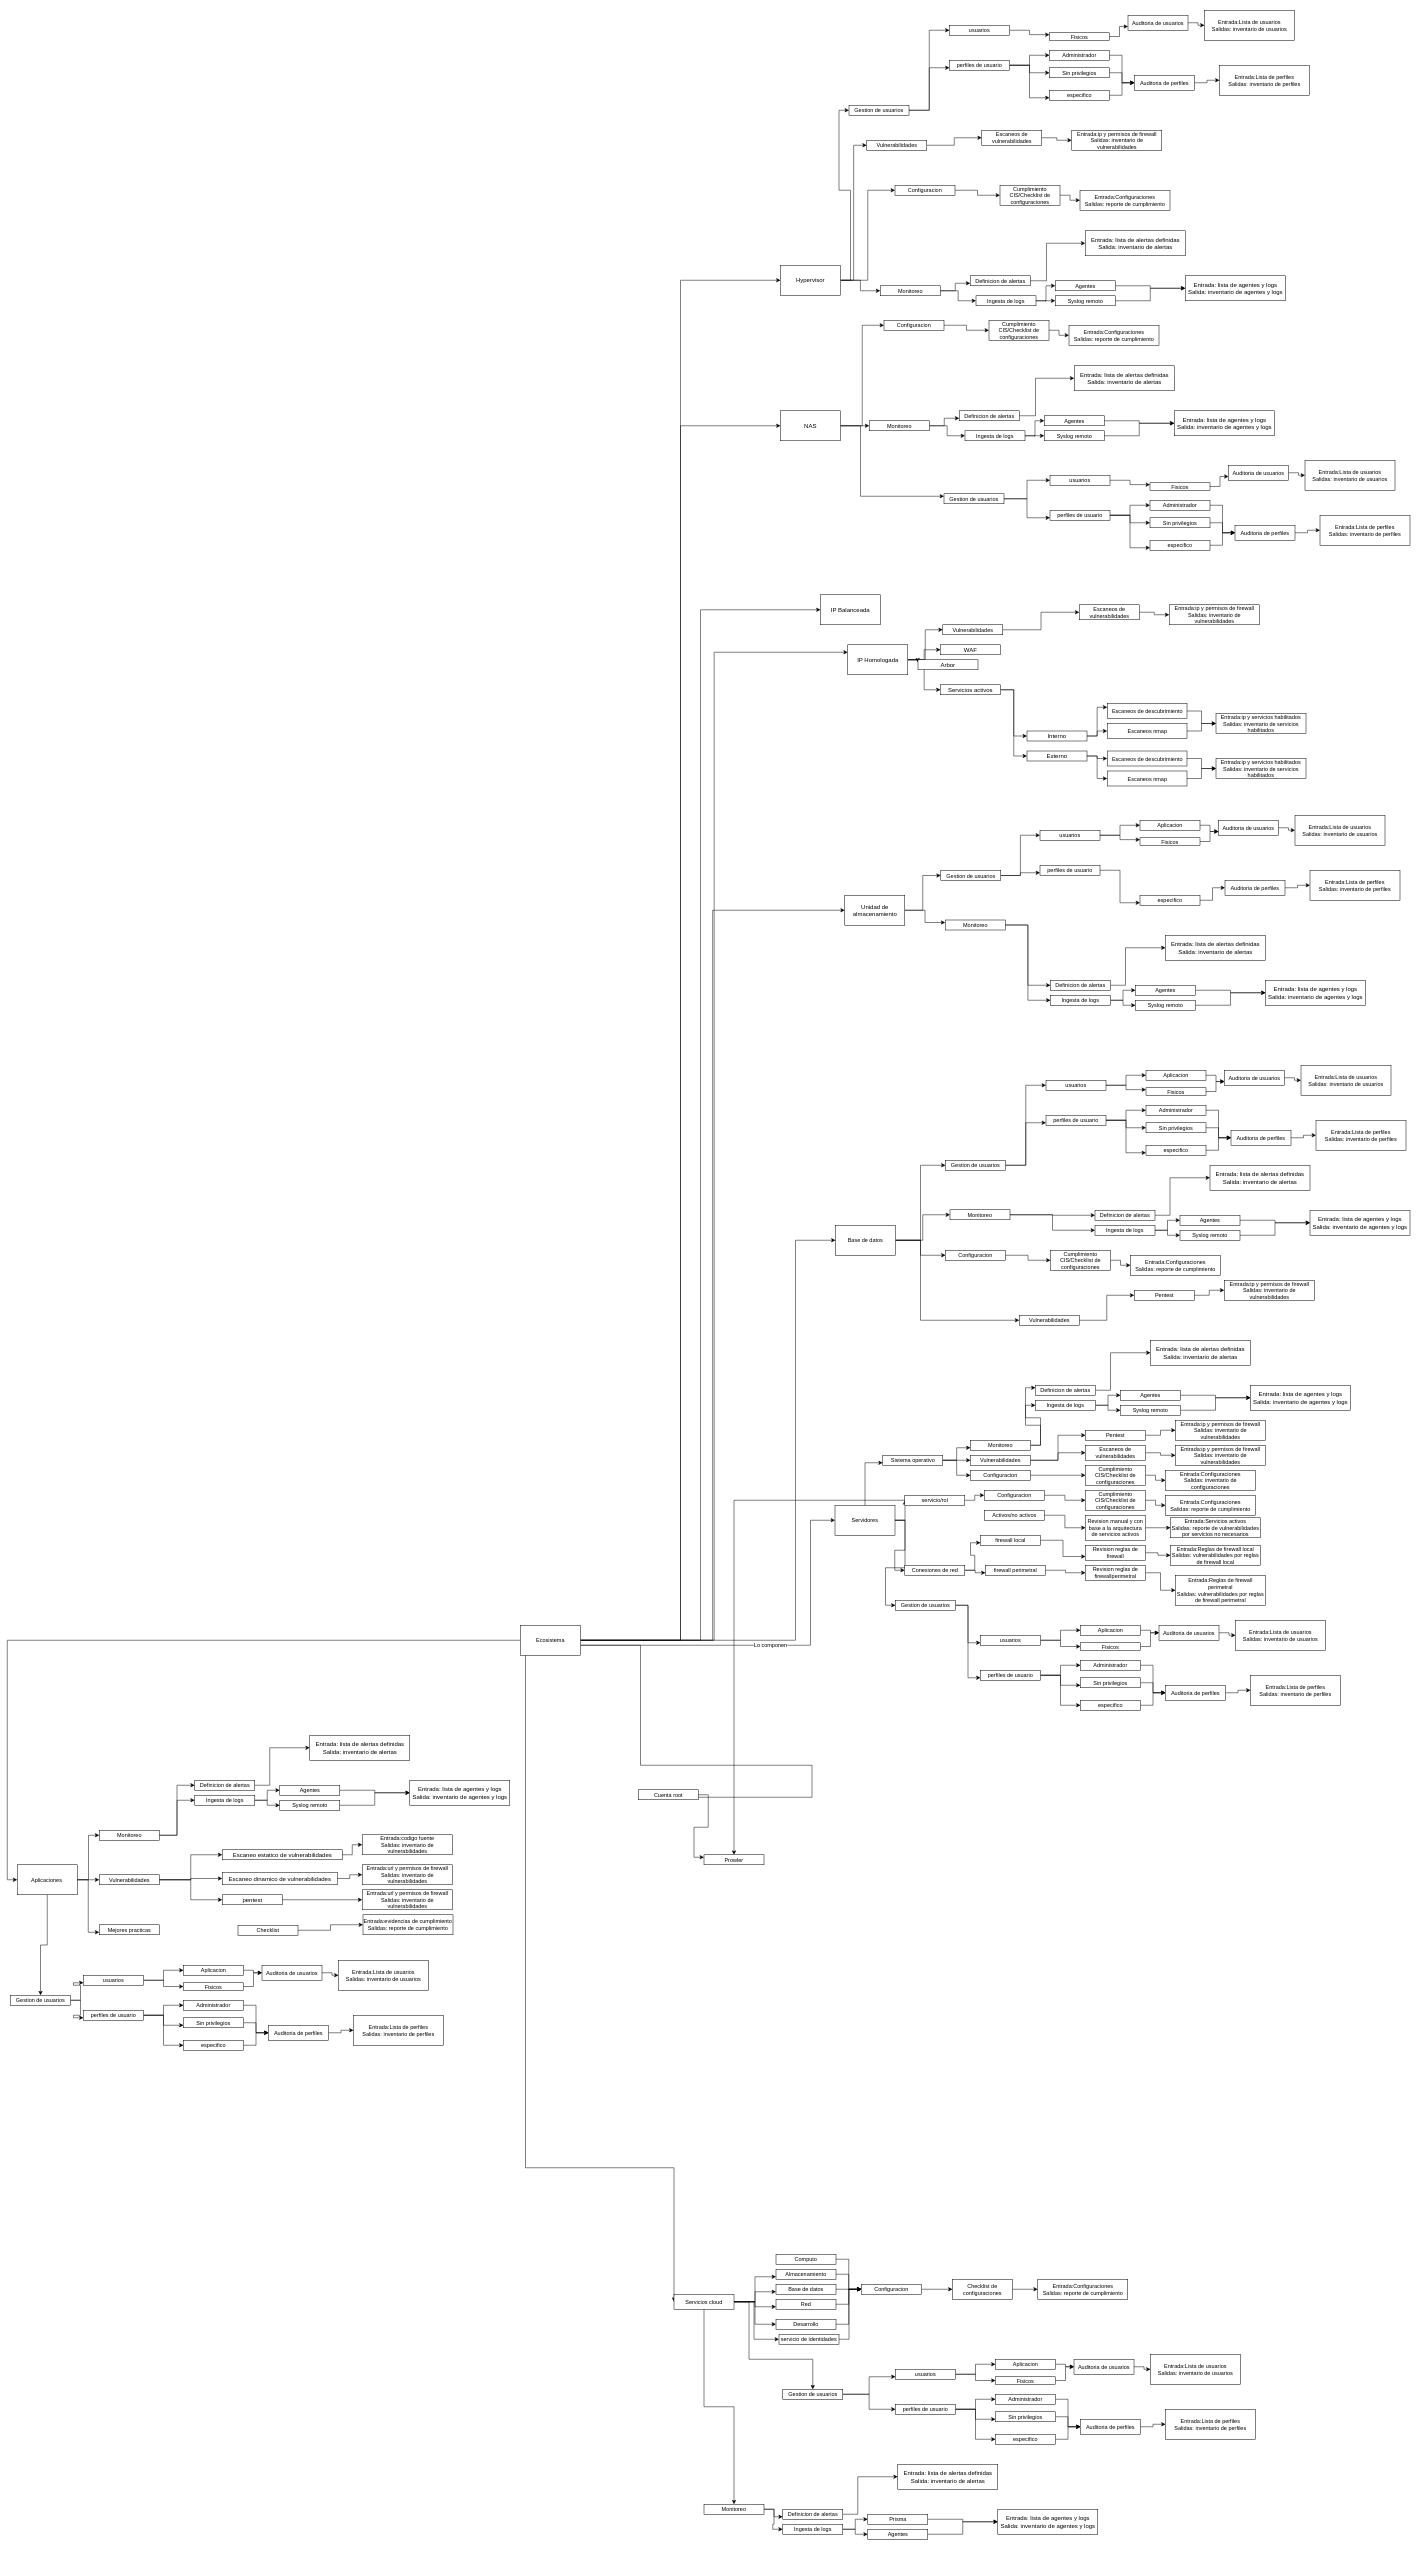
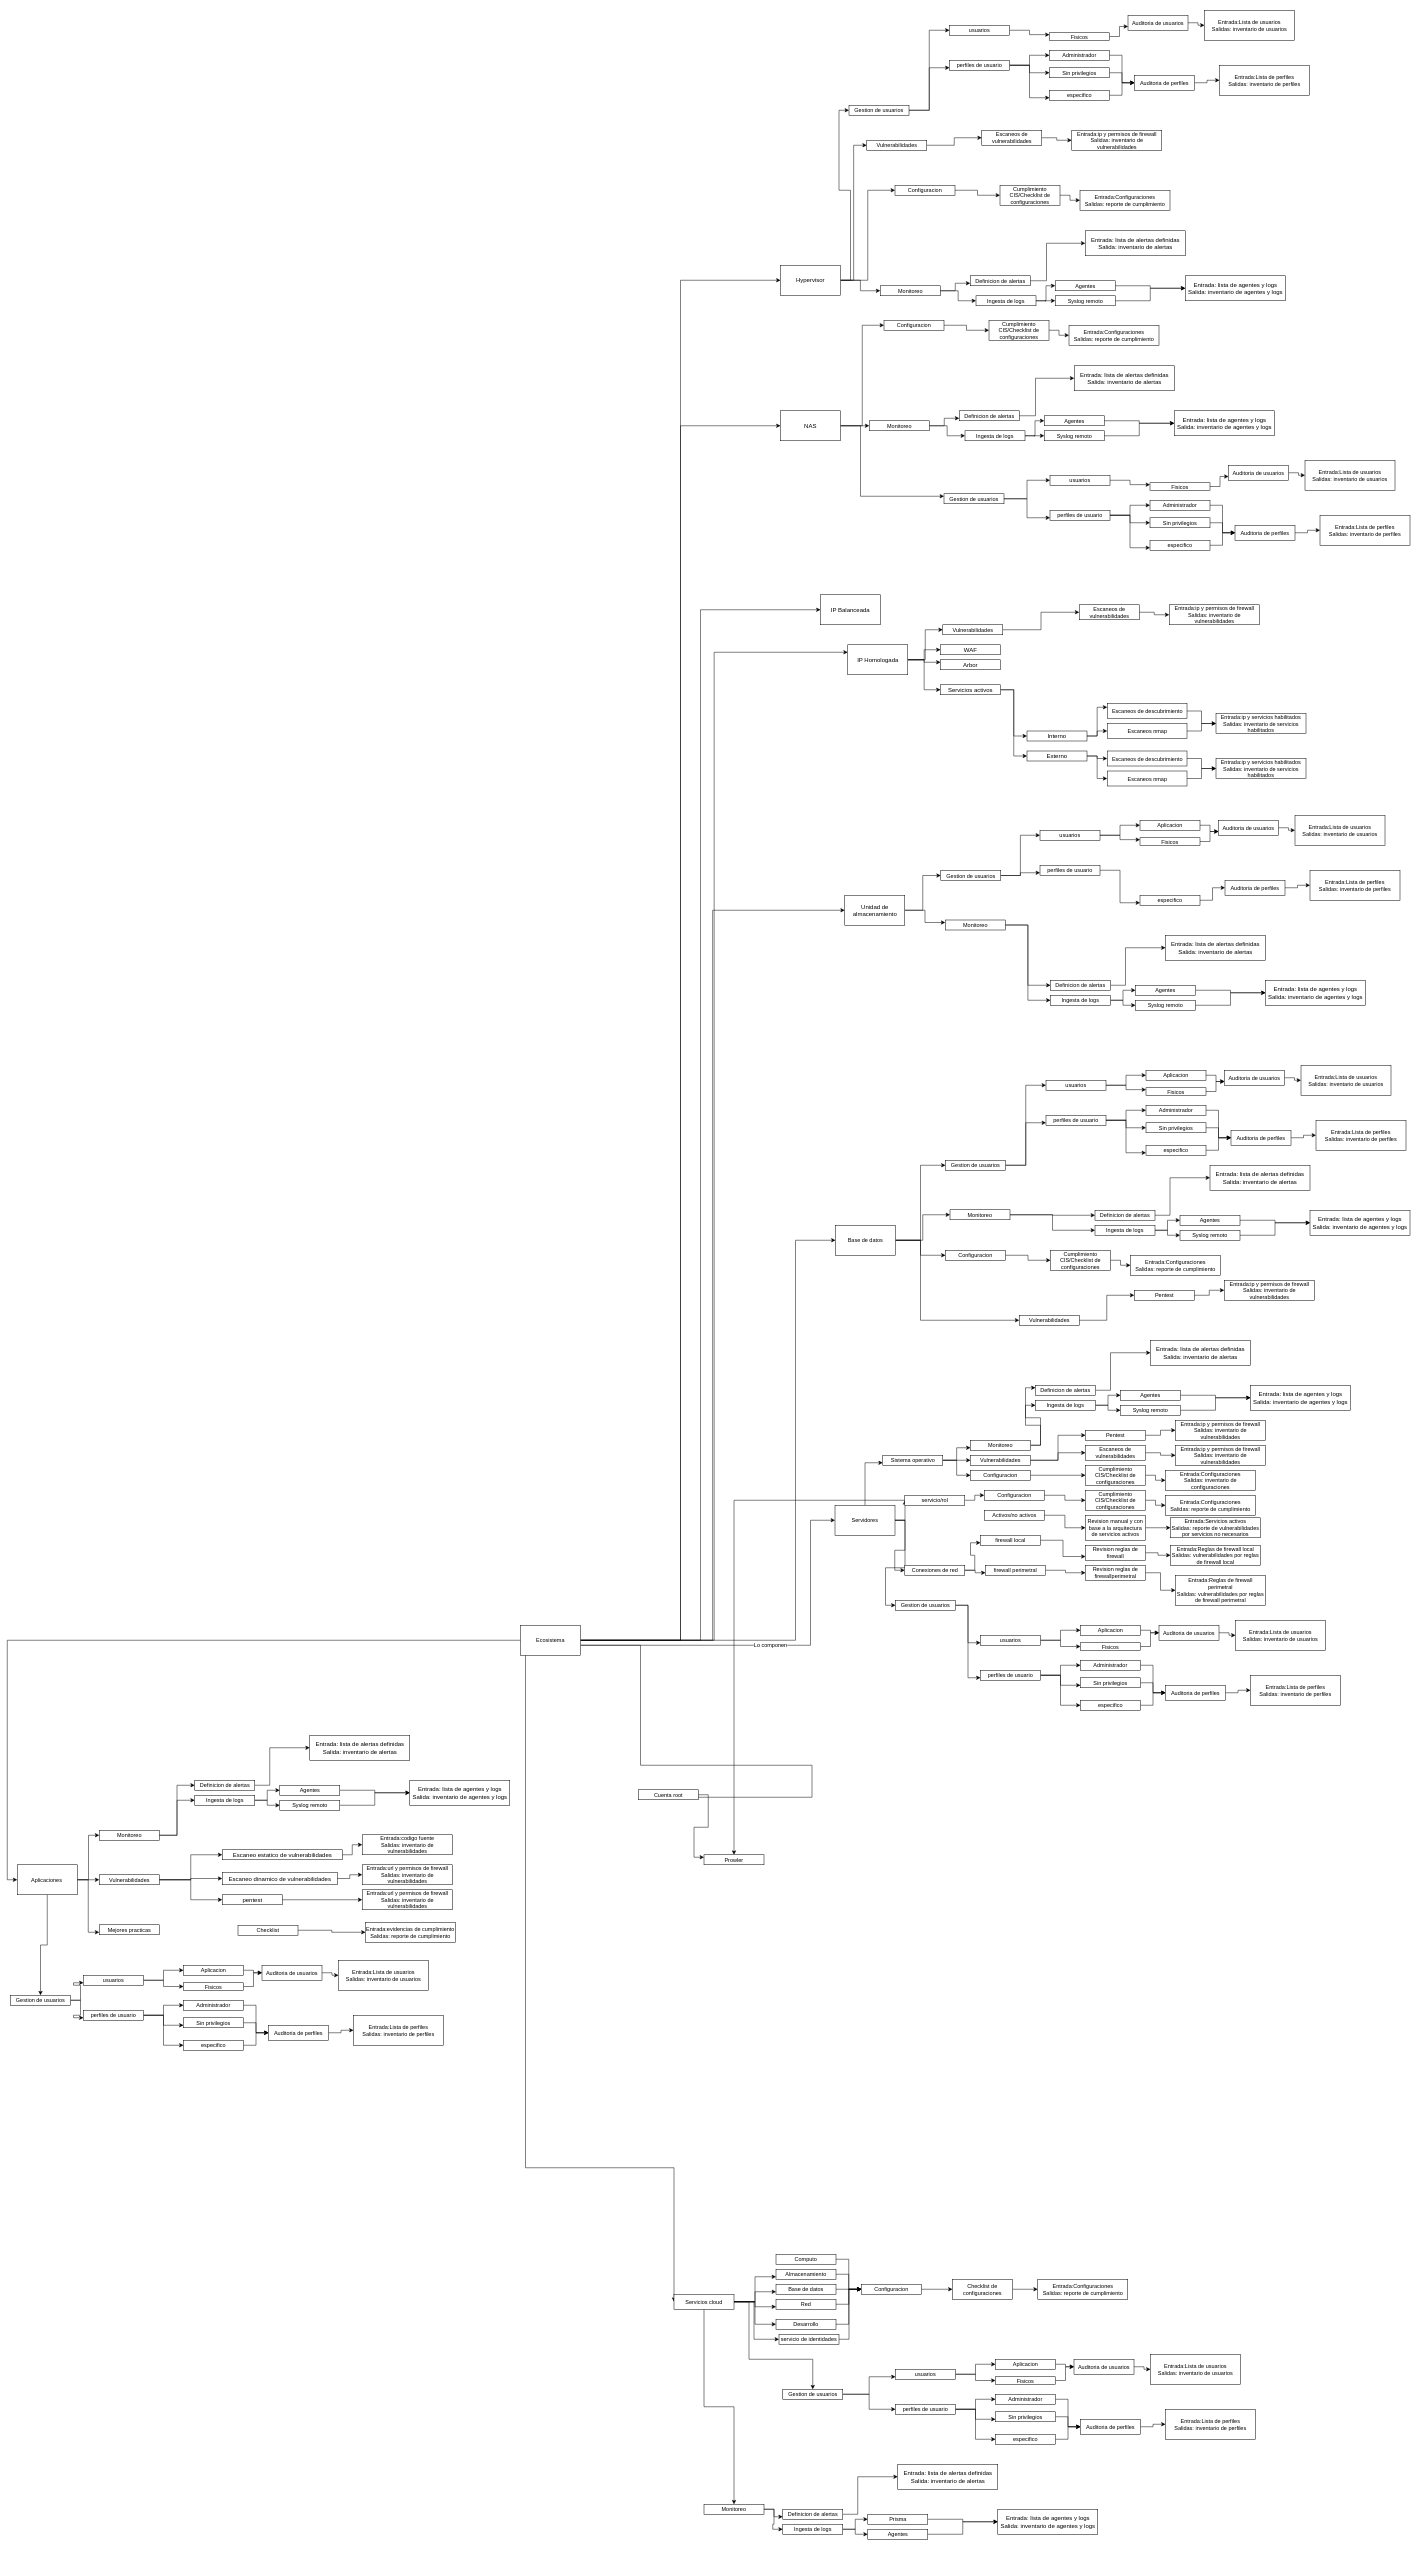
- <mxCell id="330" value="Arbor" style="rounded=0;whiteSpace=wrap;html=1;" parent="1" vertex="1"><mxGeometry x="1835" y="1319" width="120" height="20" as="geometry" /></mxCell>
+ <mxCell id="330" value="Arbor" style="rounded=0;whiteSpace=wrap;html=1;" parent="1" vertex="1"><mxGeometry x="1880" y="1319" width="120" height="20" as="geometry" /></mxCell>
- <mxCell id="134" value="Entrada:evidencias de cumplimiento&lt;br&gt;Salidas: reporte de cumplimiento" style="rounded=0;whiteSpace=wrap;html=1;fontSize=11;" parent="1" vertex="1"><mxGeometry x="725" y="3829" width="180" height="40" as="geometry" /></mxCell>
+ <mxCell id="134" value="Entrada:evidencias de cumplimiento&lt;br&gt;Salidas: reporte de cumplimiento" style="rounded=0;whiteSpace=wrap;html=1;fontSize=11;" parent="1" vertex="1"><mxGeometry x="730" y="3844" width="180" height="40" as="geometry" /></mxCell>
